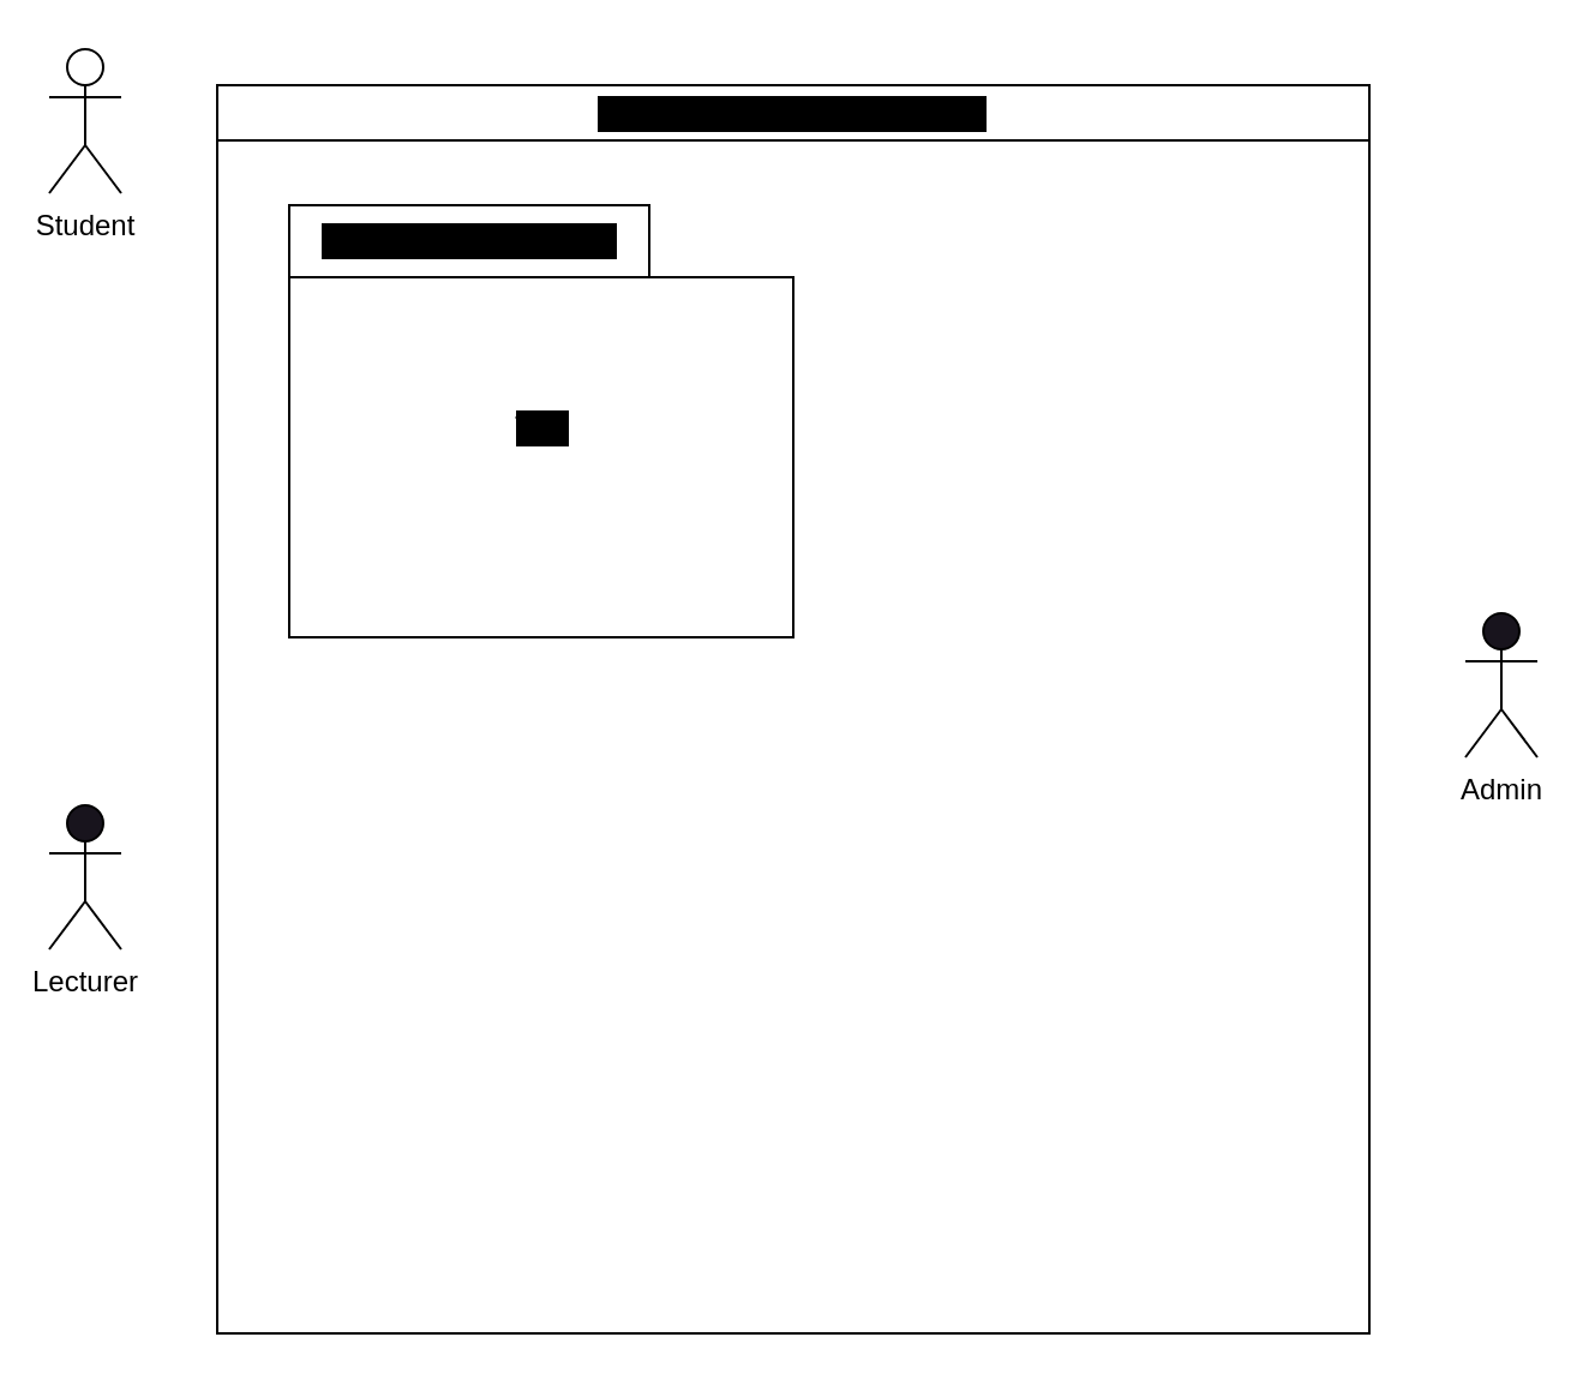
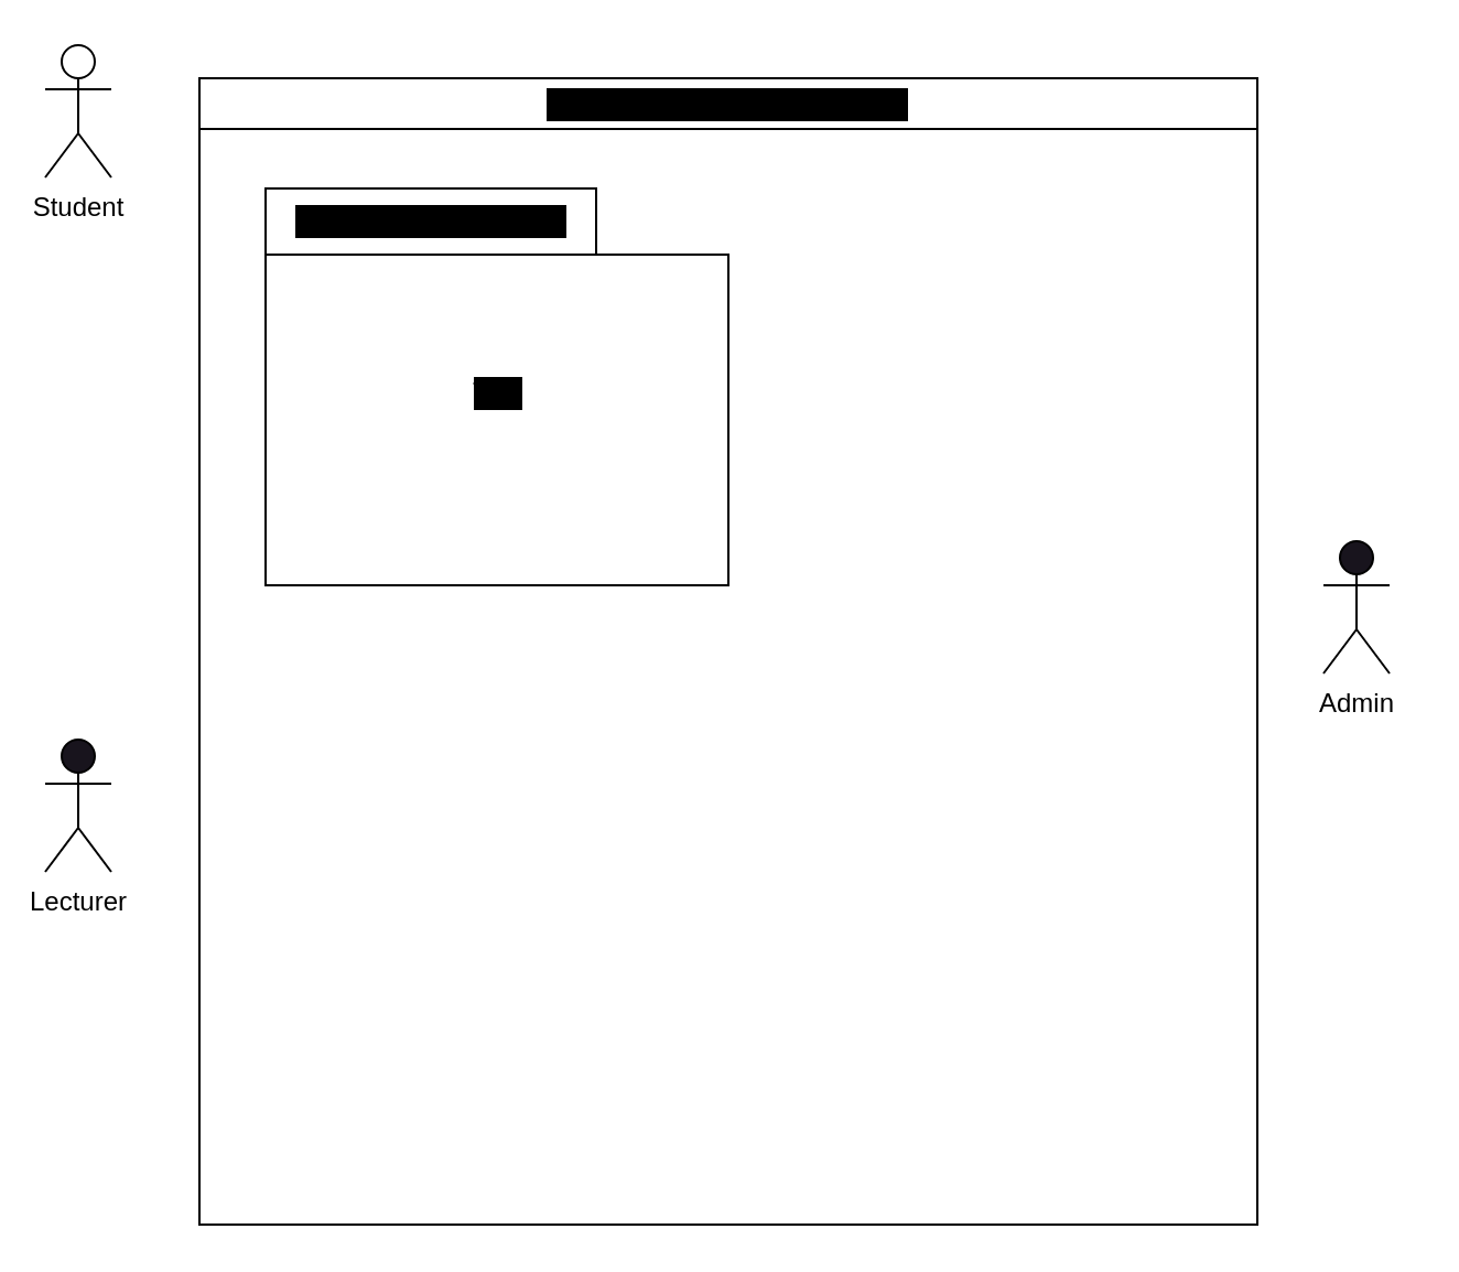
- <mxCell id="5" value="UTM Online Grading System" style="swimlane;whiteSpace=wrap;html=1;labelBackgroundColor=#000000;" vertex="1" parent="1"><mxGeometry x="90" y="35" width="480" height="520" as="geometry" /></mxCell>
+ <mxCell id="5" value="UTM Online Lecturer System" style="swimlane;whiteSpace=wrap;html=1;labelBackgroundColor=#000000;" vertex="1" parent="1"><mxGeometry x="90" y="35" width="480" height="520" as="geometry" /></mxCell>
- <mxCell id="4" value="Admin" style="shape=umlActor;verticalLabelPosition=bottom;verticalAlign=top;html=1;fillColor=rgb(24, 20, 29);" vertex="1" parent="1"><mxGeometry x="610" y="255" width="30" height="60" as="geometry" /></mxCell>
+ <mxCell id="4" value="Admin" style="shape=umlActor;verticalLabelPosition=bottom;verticalAlign=top;html=1;fillColor=rgb(24, 20, 29);" vertex="1" parent="1"><mxGeometry x="600" y="245" width="30" height="60" as="geometry" /></mxCell>
